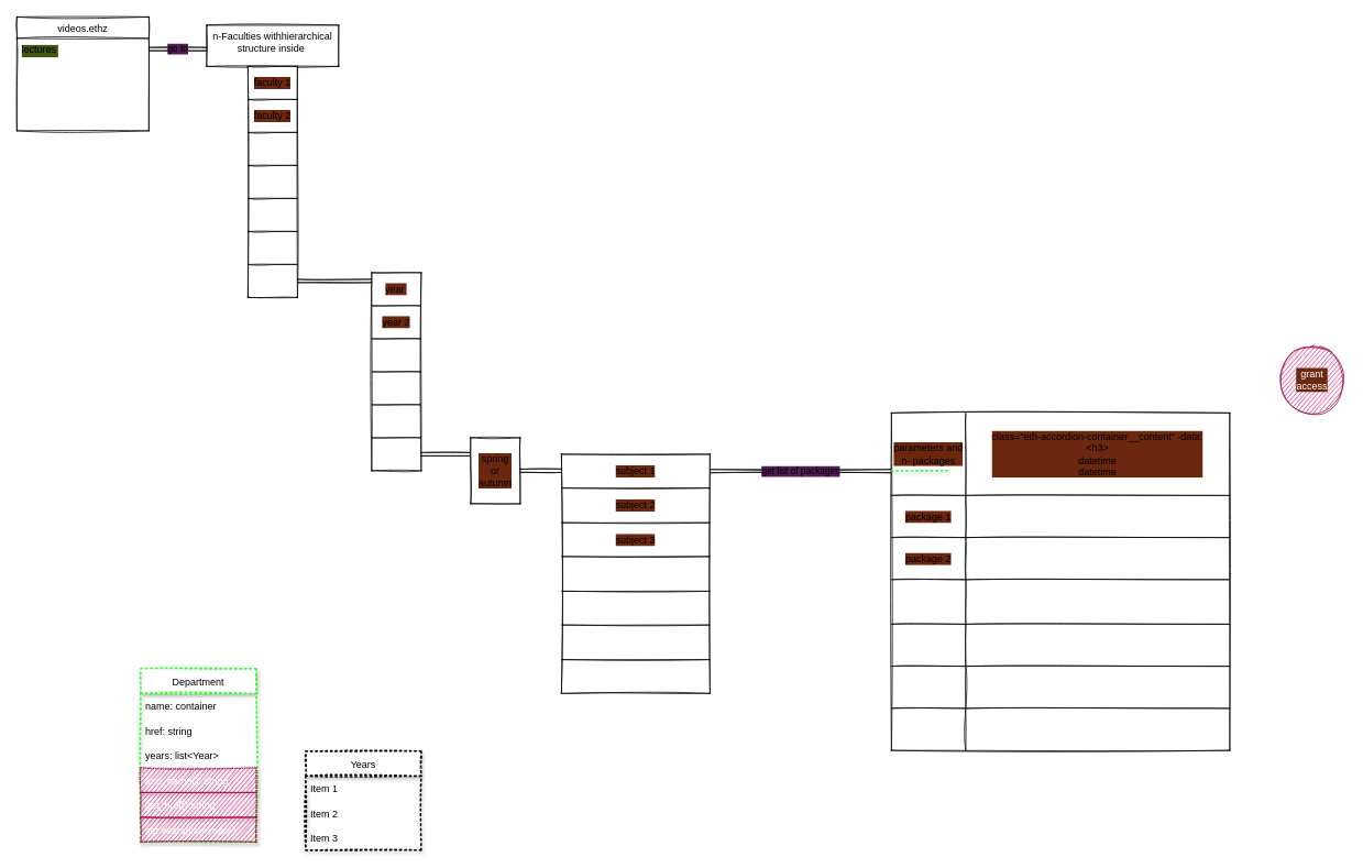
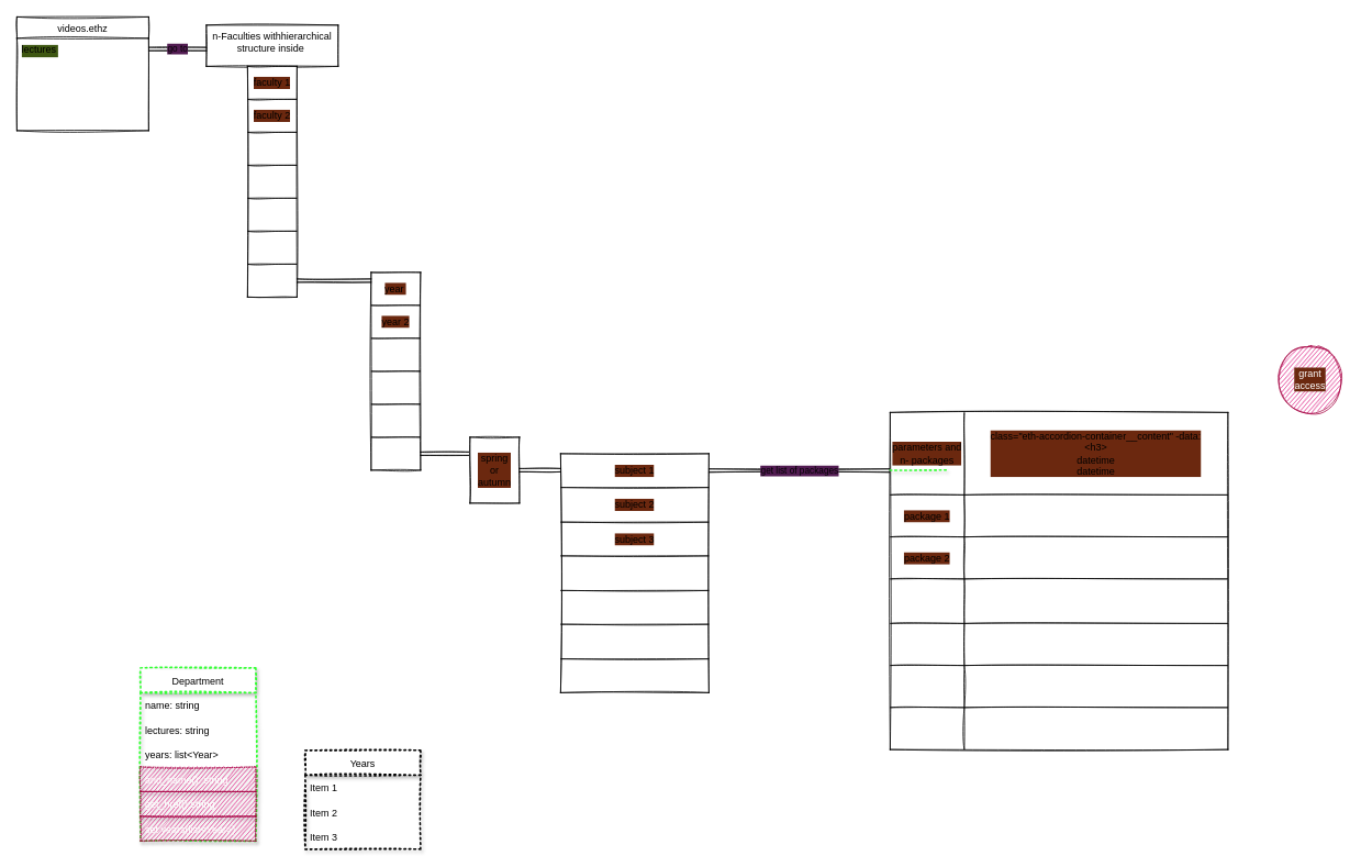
- <mxCell id="81" value="name: container" style="text;strokeColor=none;fillColor=none;align=left;verticalAlign=middle;spacingLeft=4;spacingRight=4;overflow=hidden;points=[[0,0.5],[1,0.5]];portConstraint=eastwest;rotatable=0;shadow=1;dashed=1;dashPattern=1 2;labelBackgroundColor=none;sketch=1;" vertex="1" parent="80"><mxGeometry y="30" width="140" height="30" as="geometry" /></mxCell>
+ <mxCell id="81" value="name: string" style="text;strokeColor=none;fillColor=none;align=left;verticalAlign=middle;spacingLeft=4;spacingRight=4;overflow=hidden;points=[[0,0.5],[1,0.5]];portConstraint=eastwest;rotatable=0;shadow=1;dashed=1;dashPattern=1 2;labelBackgroundColor=none;sketch=1;" vertex="1" parent="80"><mxGeometry y="30" width="140" height="30" as="geometry" /></mxCell>
- <mxCell id="82" value="href: string" style="text;strokeColor=none;fillColor=none;align=left;verticalAlign=middle;spacingLeft=4;spacingRight=4;overflow=hidden;points=[[0,0.5],[1,0.5]];portConstraint=eastwest;rotatable=0;shadow=1;dashed=1;dashPattern=1 2;labelBackgroundColor=none;sketch=1;" vertex="1" parent="80"><mxGeometry y="60" width="140" height="30" as="geometry" /></mxCell>
+ <mxCell id="82" value="lectures: string" style="text;strokeColor=none;fillColor=none;align=left;verticalAlign=middle;spacingLeft=4;spacingRight=4;overflow=hidden;points=[[0,0.5],[1,0.5]];portConstraint=eastwest;rotatable=0;shadow=1;dashed=1;dashPattern=1 2;labelBackgroundColor=none;sketch=1;" vertex="1" parent="80"><mxGeometry y="60" width="140" height="30" as="geometry" /></mxCell>
